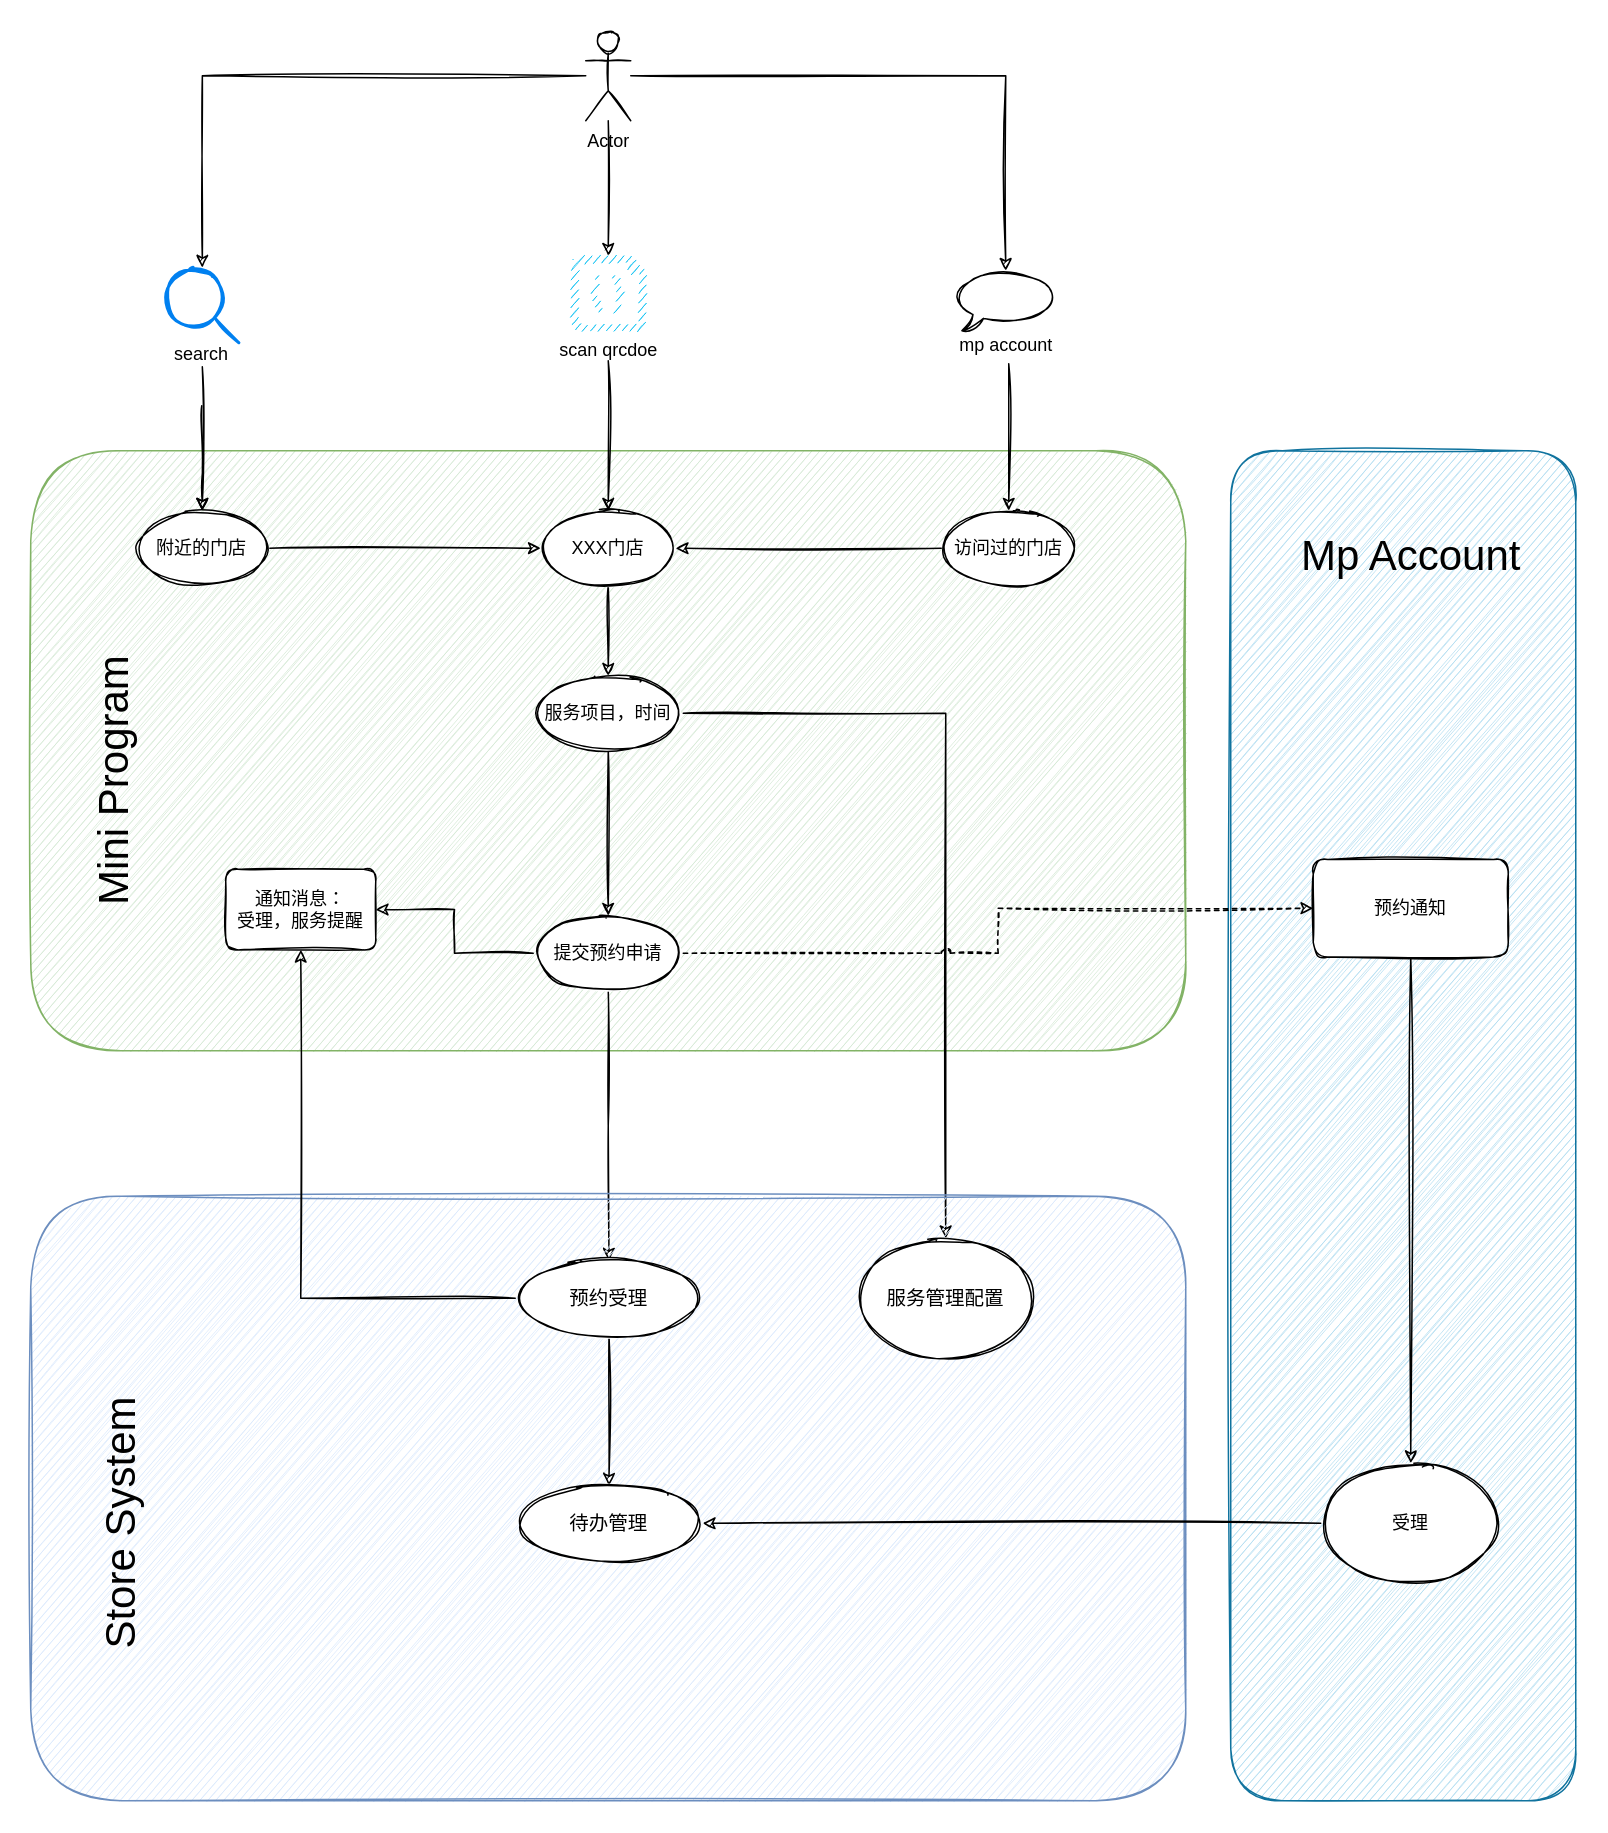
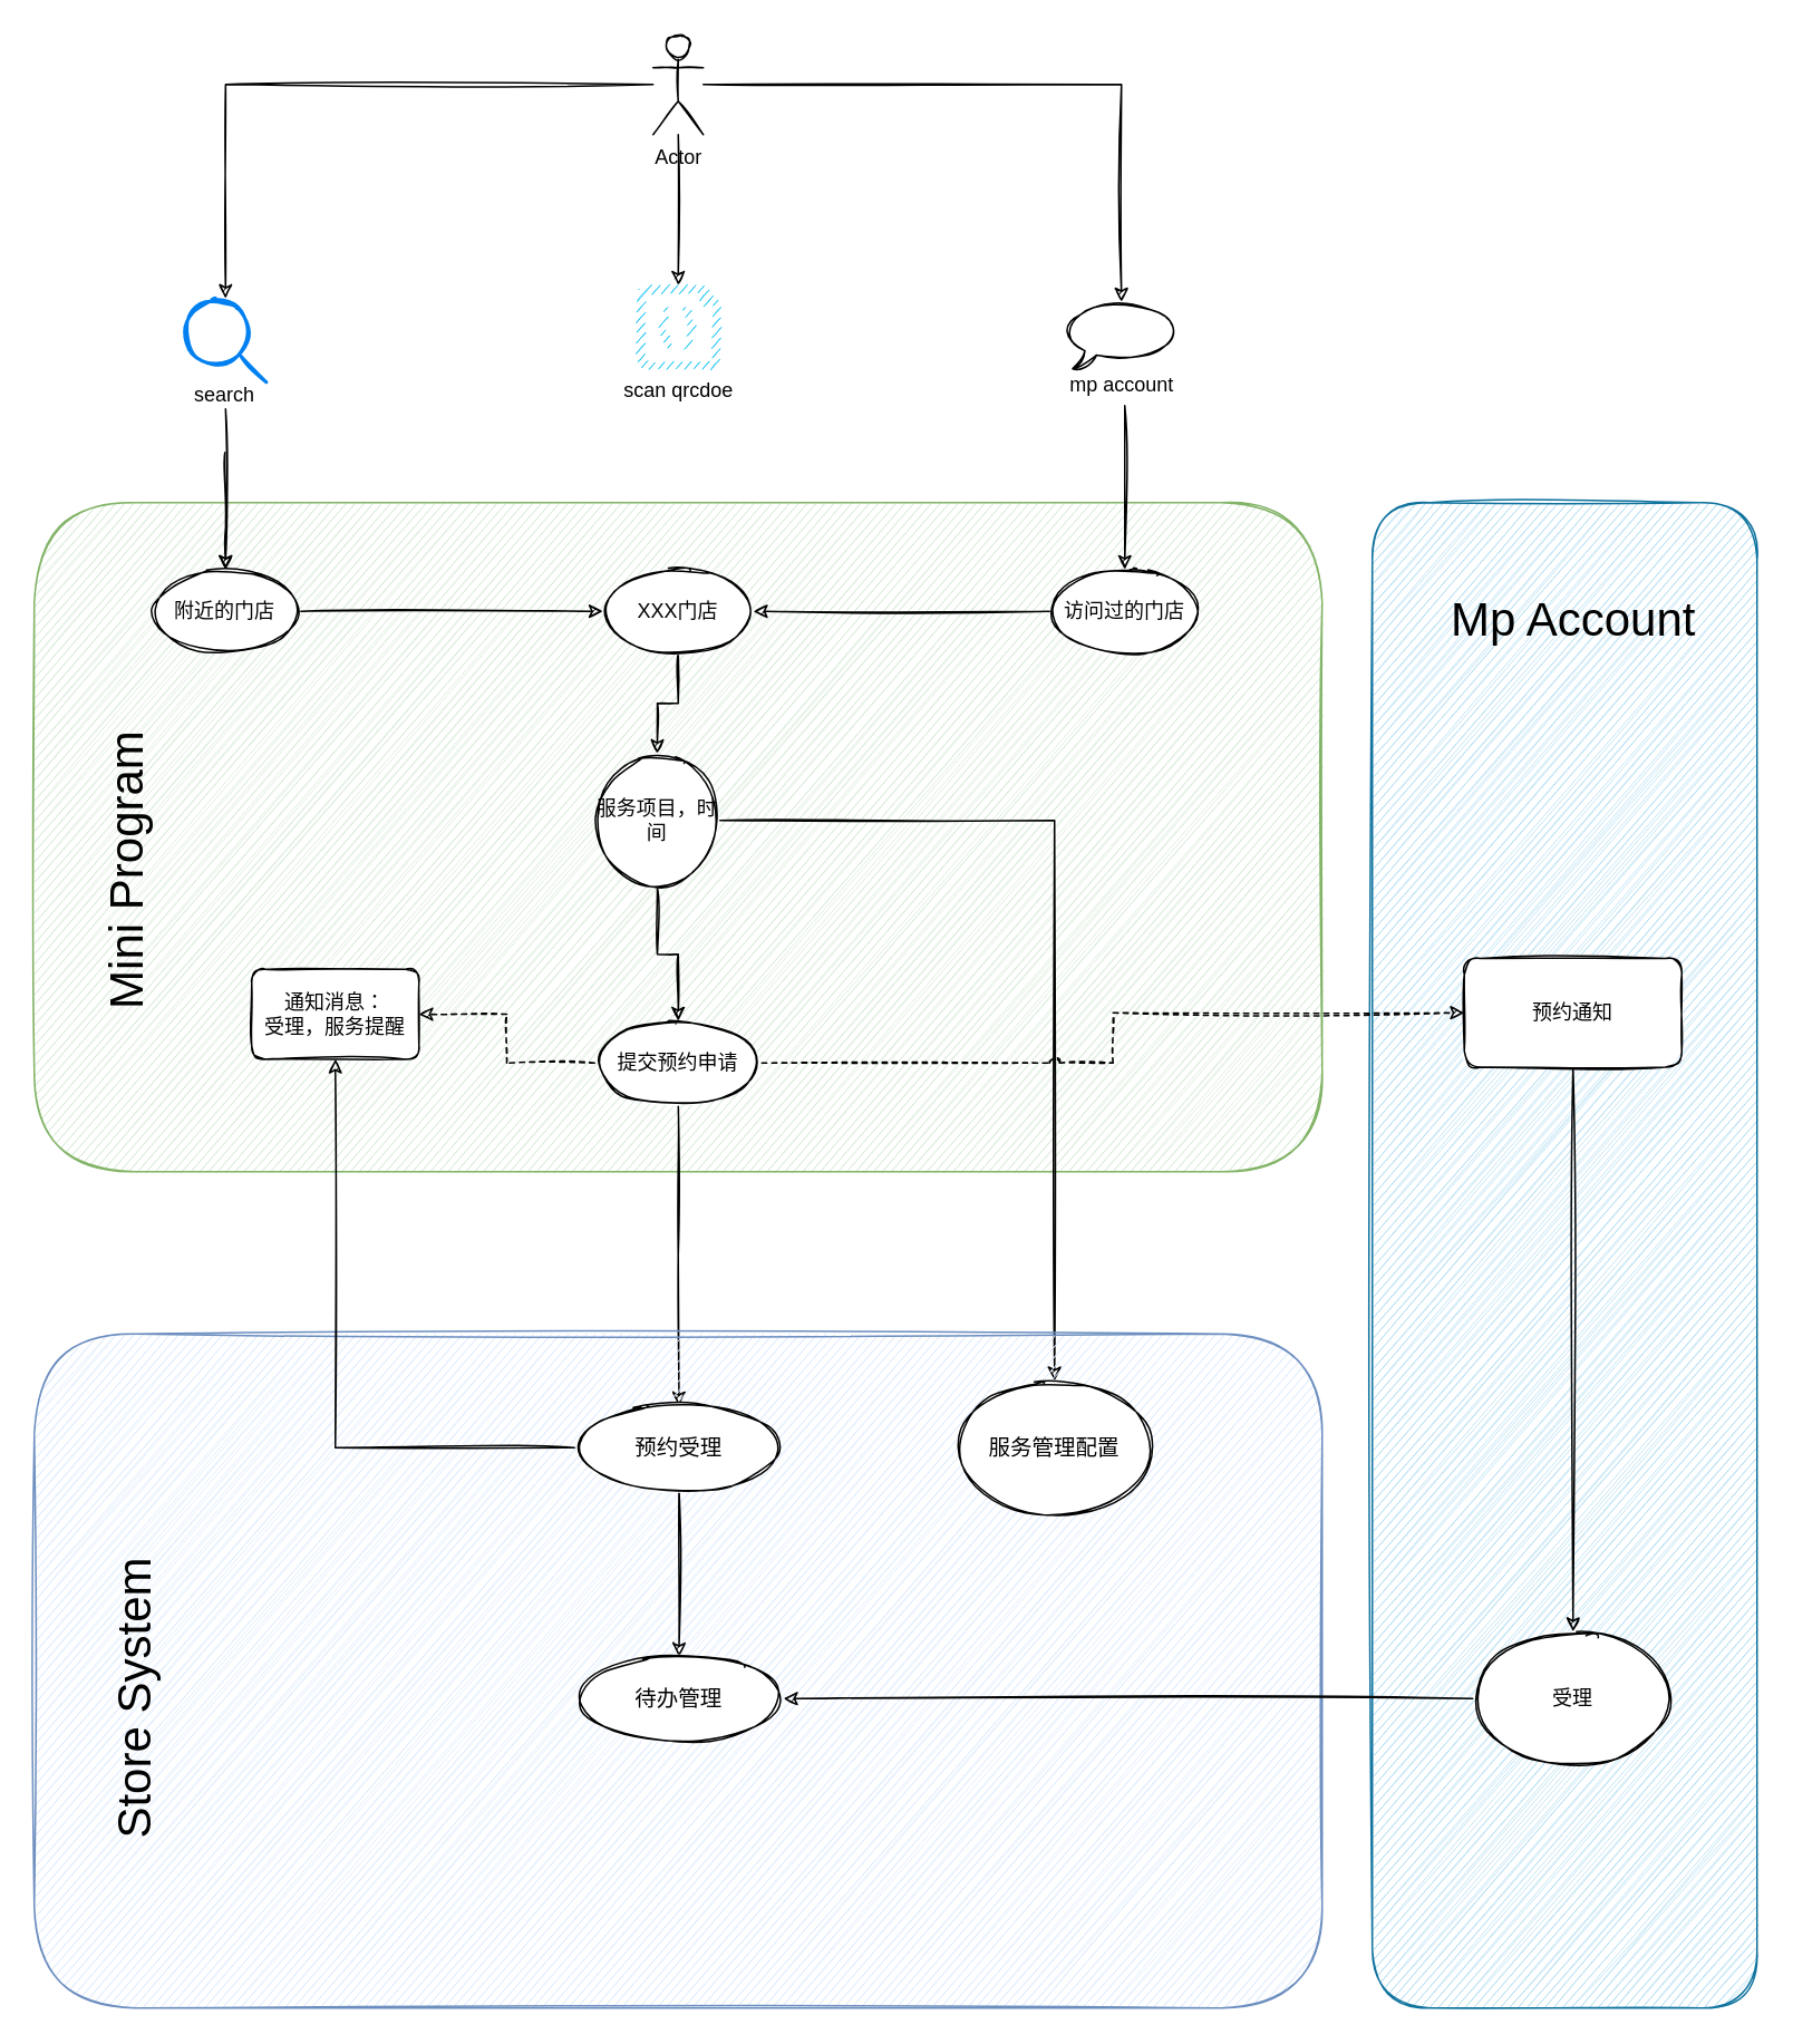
- <mxCell id="10" style="edgeStyle=orthogonalEdgeStyle;rounded=0;sketch=1;orthogonalLoop=1;jettySize=auto;html=1;exitX=0.5;exitY=1;exitDx=0;exitDy=0;" edge="1" parent="1" source="23" target="17"><mxGeometry relative="1" as="geometry"><mxPoint x="405" y="270" as="sourcePoint" /></mxGeometry></mxCell>
- <mxCell id="29" value="服务项目，时间" style="ellipse;whiteSpace=wrap;html=1;sketch=1;" vertex="1" parent="1"><mxGeometry x="355" y="450" width="100" height="50" as="geometry" /></mxCell>
+ <mxCell id="29" value="服务项目，时间" style="ellipse;whiteSpace=wrap;html=1;sketch=1;" vertex="1" parent="1"><mxGeometry x="355" y="450" width="75" height="80" as="geometry" /></mxCell>
- <mxCell id="30" value="" style="edgeStyle=orthogonalEdgeStyle;rounded=0;sketch=1;orthogonalLoop=1;jettySize=auto;html=1;fontSize=28;dashed=0;" edge="1" parent="1" source="33" target="35"><mxGeometry relative="1" as="geometry" /></mxCell>
+ <mxCell id="30" value="" style="edgeStyle=orthogonalEdgeStyle;rounded=0;sketch=1;orthogonalLoop=1;jettySize=auto;html=1;fontSize=28;dashed=1;" edge="1" parent="1" source="33" target="35"><mxGeometry relative="1" as="geometry" /></mxCell>
